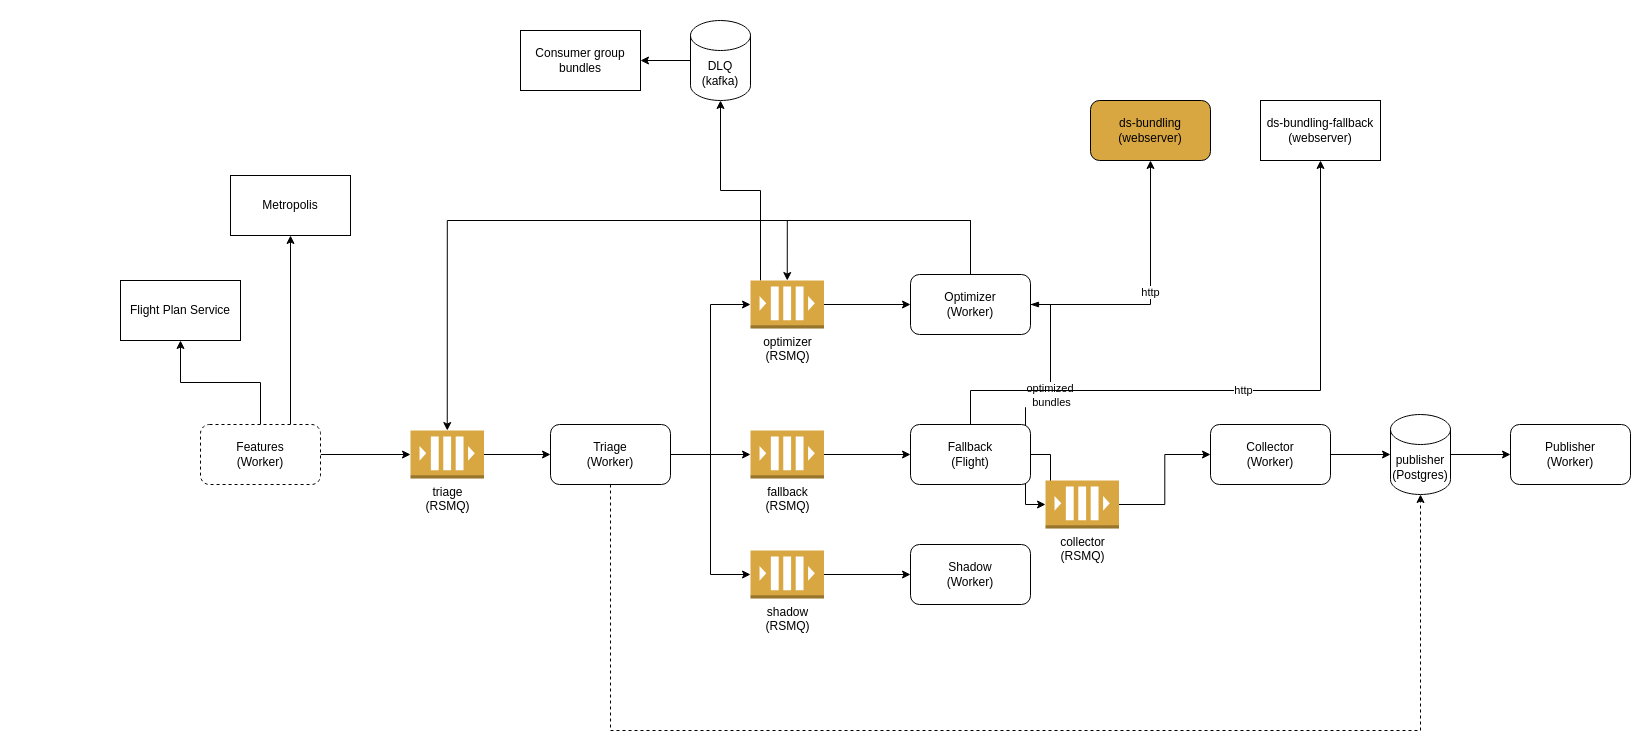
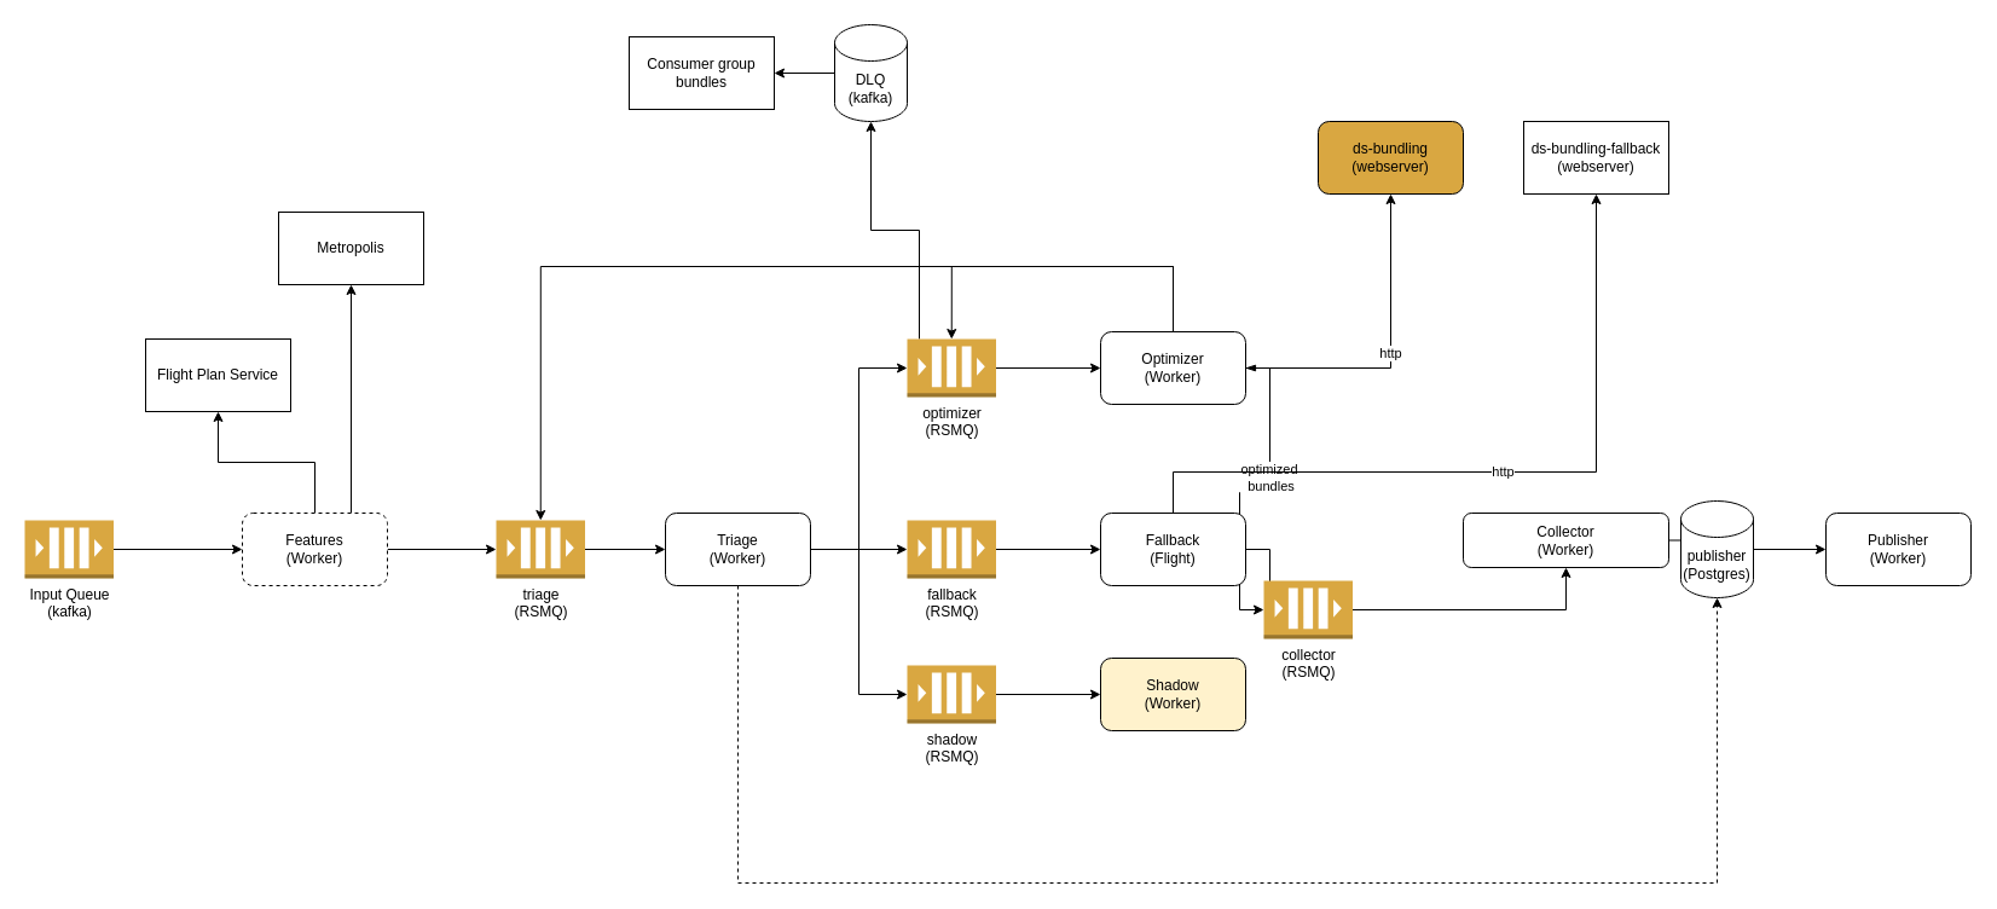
+ <mxCell id="3" value="Input Queue&lt;br&gt;(kafka)" style="outlineConnect=0;dashed=0;verticalLabelPosition=bottom;verticalAlign=top;align=center;html=1;shape=mxgraph.aws3.queue;fillColor=#D9A741;gradientColor=none;" parent="1" vertex="1"><mxGeometry x="20" y="430" width="73.5" height="48" as="geometry" /></mxCell>
+ <mxCell id="2" style="edgeStyle=orthogonalEdgeStyle;rounded=0;orthogonalLoop=1;jettySize=auto;html=1;entryX=0;entryY=0.5;entryDx=0;entryDy=0;" parent="1" source="3" target="7" edge="1"><mxGeometry relative="1" as="geometry" /></mxCell>
- <mxCell id="37" value="Collector&lt;br&gt;(Worker)" style="rounded=1;whiteSpace=wrap;html=1;" parent="1" vertex="1"><mxGeometry x="1210" y="424" width="120" height="60" as="geometry" /></mxCell>
+ <mxCell id="37" value="Collector&lt;br&gt;(Worker)" style="rounded=1;whiteSpace=wrap;html=1;" parent="1" vertex="1"><mxGeometry x="1210" y="424" width="170" height="45" as="geometry" /></mxCell>
- <mxCell id="33" value="Shadow&lt;br&gt;(Worker)" style="rounded=1;whiteSpace=wrap;html=1;" parent="1" vertex="1"><mxGeometry x="910" y="544" width="120" height="60" as="geometry" /></mxCell>
+ <mxCell id="33" value="Shadow&lt;br&gt;(Worker)" style="rounded=1;whiteSpace=wrap;html=1;fillColor=#fff2cc;" parent="1" vertex="1"><mxGeometry x="910" y="544" width="120" height="60" as="geometry" /></mxCell>
